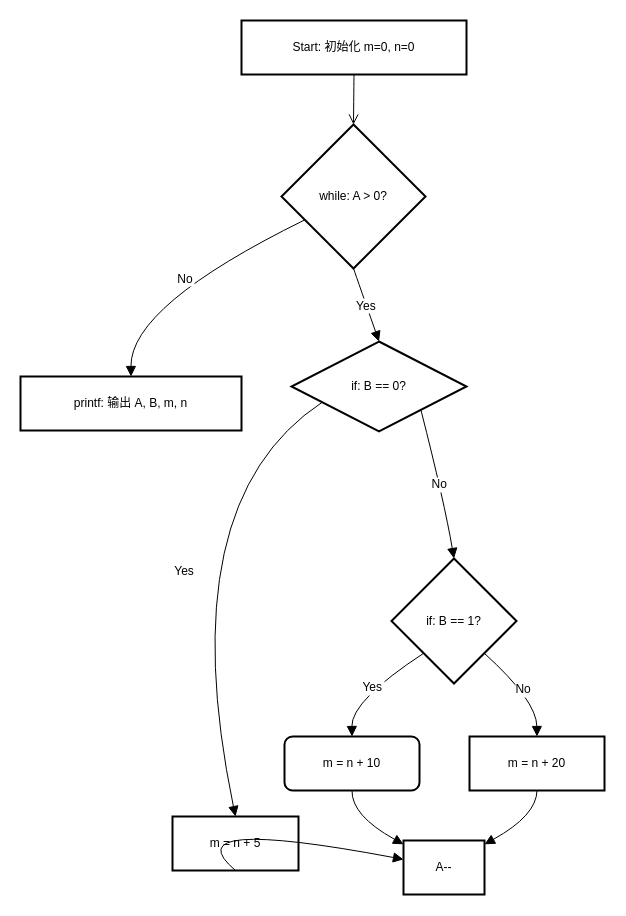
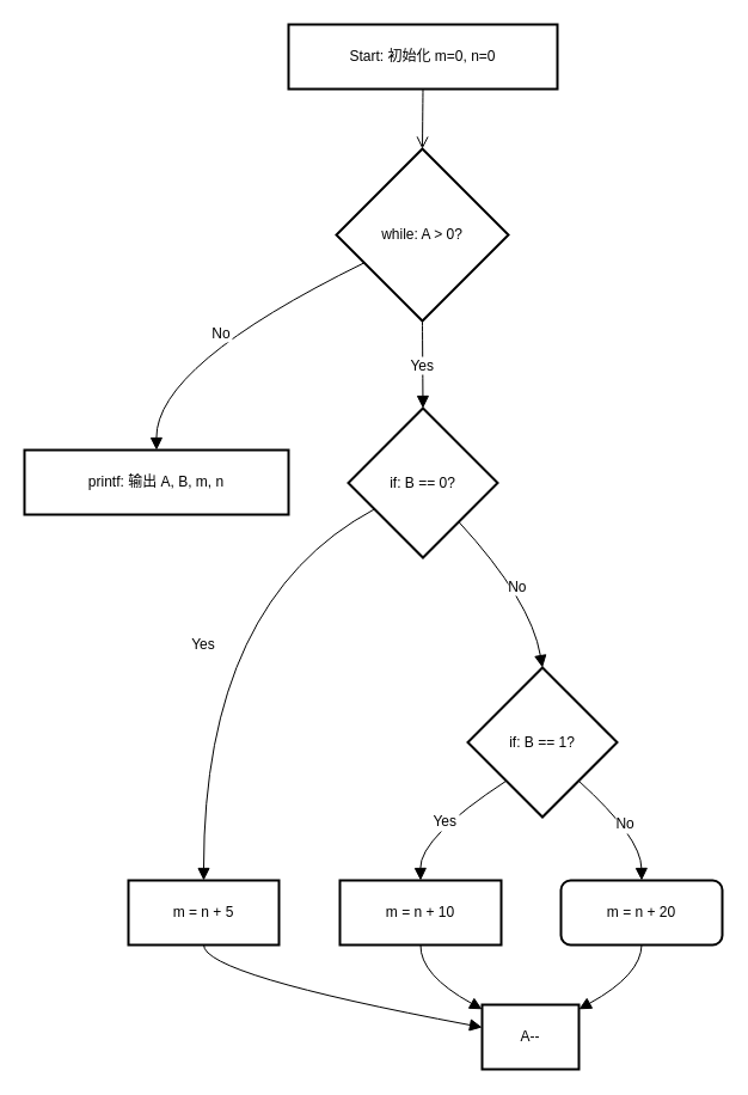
- <mxCell id="5" value="if: B == 0?" style="rhombus;strokeWidth=2;whiteSpace=wrap;" vertex="1" parent="1"><mxGeometry x="291" y="341" width="175" height="90" as="geometry" /></mxCell>
+ <mxCell id="5" value="if: B == 0?" style="rhombus;strokeWidth=2;whiteSpace=wrap;" vertex="1" parent="1"><mxGeometry x="291" y="341" width="125" height="125" as="geometry" /></mxCell>
- <mxCell id="8" value="m = n + 10" style="whiteSpace=wrap;strokeWidth=2;rounded=1;" vertex="1" parent="1"><mxGeometry x="284" y="736" width="135" height="54" as="geometry" /></mxCell>
+ <mxCell id="8" value="m = n + 10" style="whiteSpace=wrap;strokeWidth=2;" vertex="1" parent="1"><mxGeometry x="284" y="736" width="135" height="54" as="geometry" /></mxCell>
- <mxCell id="9" value="m = n + 20" style="whiteSpace=wrap;strokeWidth=2;" vertex="1" parent="1"><mxGeometry x="469" y="736" width="135" height="54" as="geometry" /></mxCell>
+ <mxCell id="9" value="m = n + 20" style="whiteSpace=wrap;strokeWidth=2;rounded=1;" vertex="1" parent="1"><mxGeometry x="469" y="736" width="135" height="54" as="geometry" /></mxCell>
- <mxCell id="6" value="m = n + 5" style="whiteSpace=wrap;strokeWidth=2;" vertex="1" parent="1"><mxGeometry x="172" y="816" width="126" height="54" as="geometry" /></mxCell>
+ <mxCell id="6" value="m = n + 5" style="whiteSpace=wrap;strokeWidth=2;" vertex="1" parent="1"><mxGeometry x="107" y="736" width="126" height="54" as="geometry" /></mxCell>
